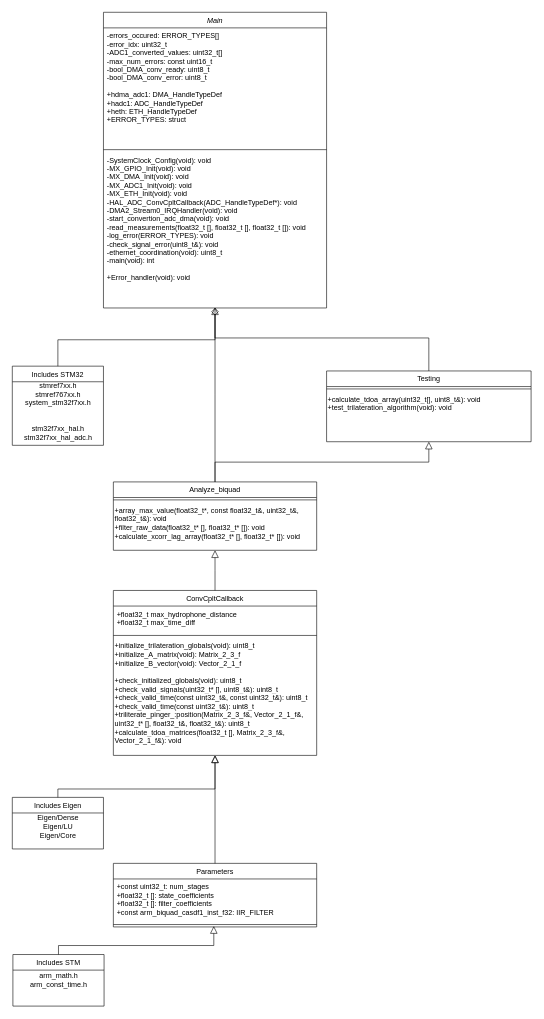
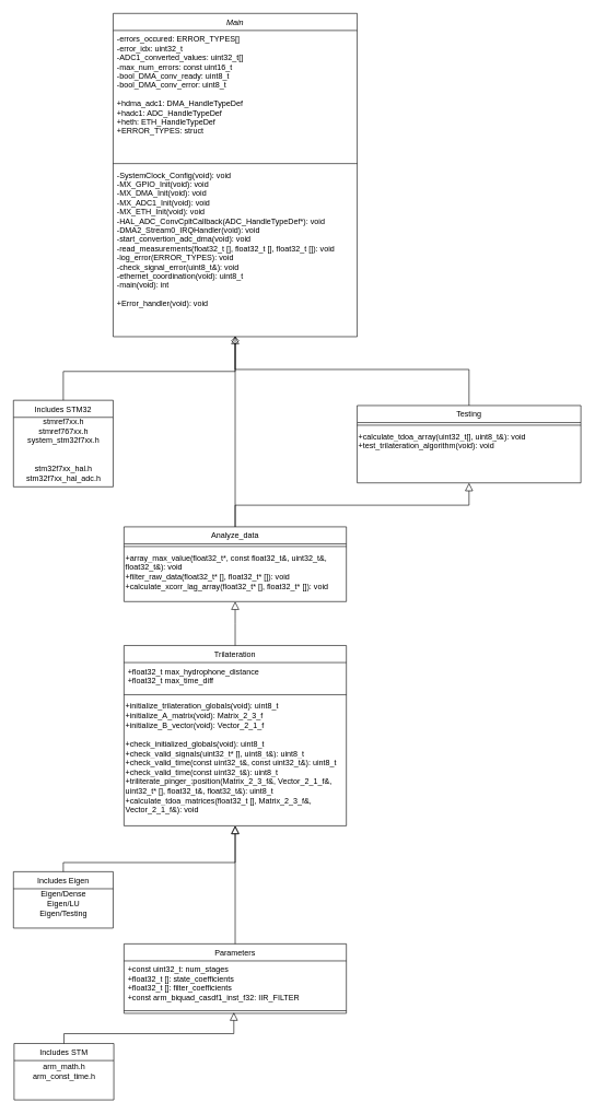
- <mxCell id="10" value="Analyze_biquad" style="swimlane;fontStyle=0;align=center;verticalAlign=top;childLayout=stackLayout;horizontal=1;startSize=26;horizontalStack=0;resizeParent=1;resizeLast=0;collapsible=1;marginBottom=0;rounded=0;shadow=0;strokeWidth=1;" parent="1" vertex="1"><mxGeometry x="188.5" y="803" width="339" height="114" as="geometry"><mxRectangle x="340" y="380" width="170" height="26" as="alternateBounds" /></mxGeometry></mxCell>
+ <mxCell id="10" value="Analyze_data" style="swimlane;fontStyle=0;align=center;verticalAlign=top;childLayout=stackLayout;horizontal=1;startSize=26;horizontalStack=0;resizeParent=1;resizeLast=0;collapsible=1;marginBottom=0;rounded=0;shadow=0;strokeWidth=1;" parent="1" vertex="1"><mxGeometry x="188.5" y="803" width="339" height="114" as="geometry"><mxRectangle x="340" y="380" width="170" height="26" as="alternateBounds" /></mxGeometry></mxCell>
- <mxCell id="14" value="ConvCpltCallback" style="swimlane;fontStyle=0;align=center;verticalAlign=top;childLayout=stackLayout;horizontal=1;startSize=26;horizontalStack=0;resizeParent=1;resizeLast=0;collapsible=1;marginBottom=0;rounded=0;shadow=0;strokeWidth=1;" vertex="1" parent="1"><mxGeometry x="188.5" y="984" width="339" height="275" as="geometry"><mxRectangle x="340" y="380" width="170" height="26" as="alternateBounds" /></mxGeometry></mxCell>
+ <mxCell id="14" value="Trilateration" style="swimlane;fontStyle=0;align=center;verticalAlign=top;childLayout=stackLayout;horizontal=1;startSize=26;horizontalStack=0;resizeParent=1;resizeLast=0;collapsible=1;marginBottom=0;rounded=0;shadow=0;strokeWidth=1;" vertex="1" parent="1"><mxGeometry x="188.5" y="984" width="339" height="275" as="geometry"><mxRectangle x="340" y="380" width="170" height="26" as="alternateBounds" /></mxGeometry></mxCell>
- <mxCell id="24" value="Eigen/Dense&lt;br&gt;Eigen/LU&lt;br&gt;Eigen/Core" style="text;html=1;align=center;verticalAlign=middle;resizable=0;points=[];autosize=1;" vertex="1" parent="23"><mxGeometry y="26" width="152" height="45" as="geometry" /></mxCell>
+ <mxCell id="24" value="Eigen/Dense&lt;br&gt;Eigen/LU&lt;br&gt;Eigen/Testing" style="text;html=1;align=center;verticalAlign=middle;resizable=0;points=[];autosize=1;" vertex="1" parent="23"><mxGeometry y="26" width="152" height="45" as="geometry" /></mxCell>
